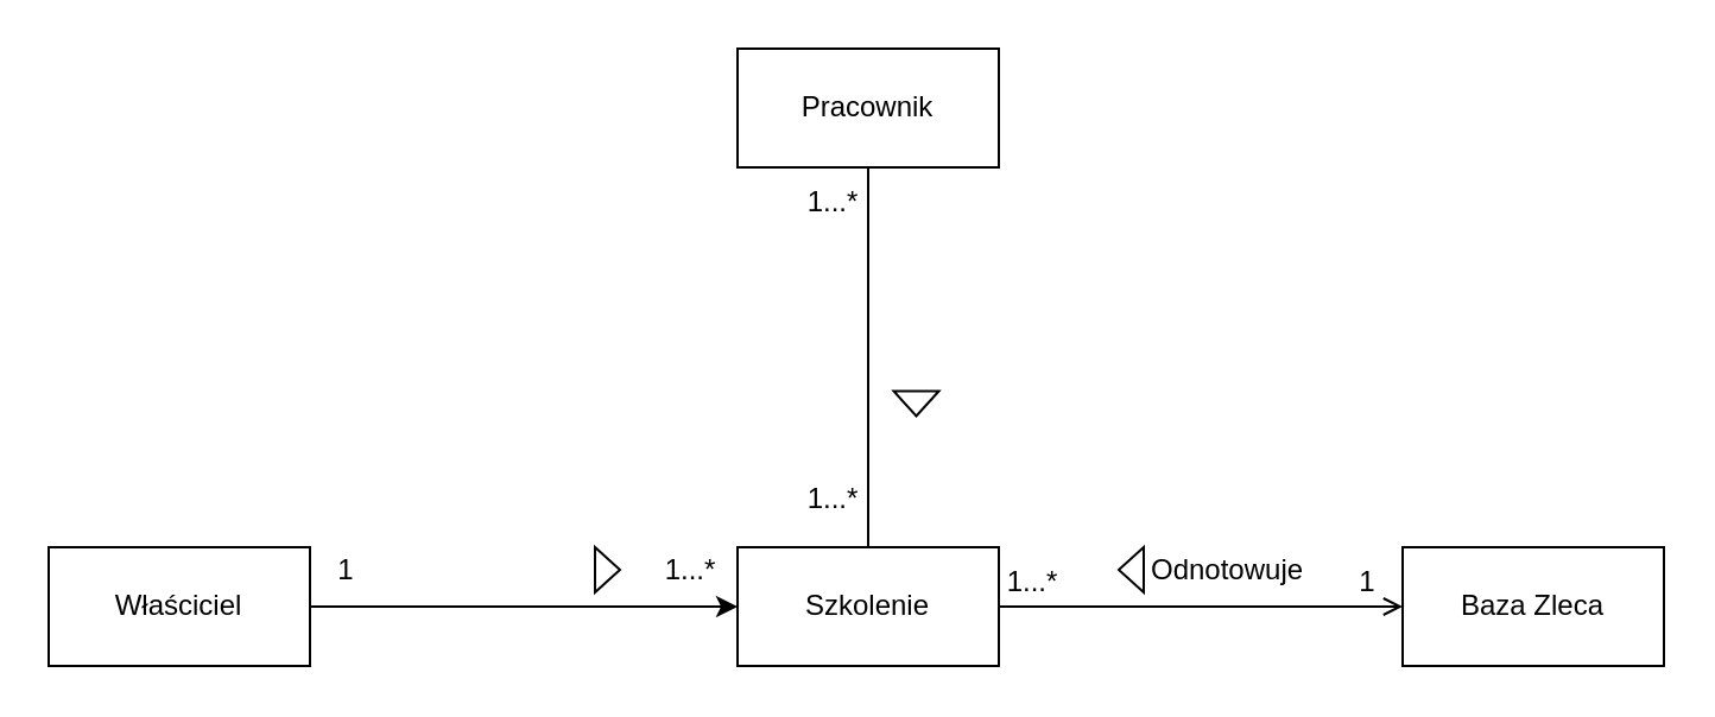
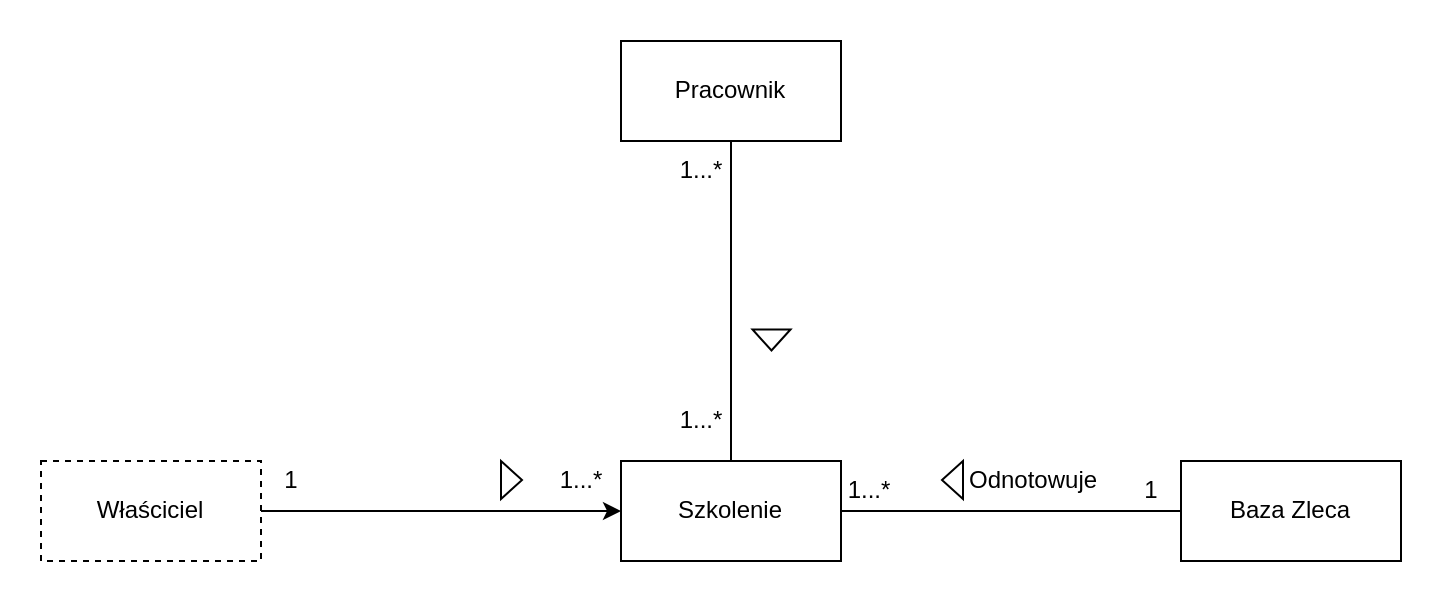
- <mxCell id="4" value="Właściciel" style="html=1;whiteSpace=wrap;" vertex="1" parent="1"><mxGeometry x="20" y="230" width="110" height="50" as="geometry" /></mxCell>
+ <mxCell id="4" value="Właściciel" style="html=1;whiteSpace=wrap;dashed=1;" vertex="1" parent="1"><mxGeometry x="20" y="230" width="110" height="50" as="geometry" /></mxCell>
- <mxCell id="7" style="edgeStyle=orthogonalEdgeStyle;rounded=0;orthogonalLoop=1;jettySize=auto;html=1;entryX=0;entryY=0.5;entryDx=0;entryDy=0;endArrow=open;startFill=0;" edge="1" parent="1" source="8" target="5"><mxGeometry relative="1" as="geometry" /></mxCell>
+ <mxCell id="7" style="edgeStyle=orthogonalEdgeStyle;rounded=0;orthogonalLoop=1;jettySize=auto;html=1;entryX=0;entryY=0.5;entryDx=0;entryDy=0;endArrow=none;startFill=0;" edge="1" parent="1" source="8" target="5"><mxGeometry relative="1" as="geometry" /></mxCell>
